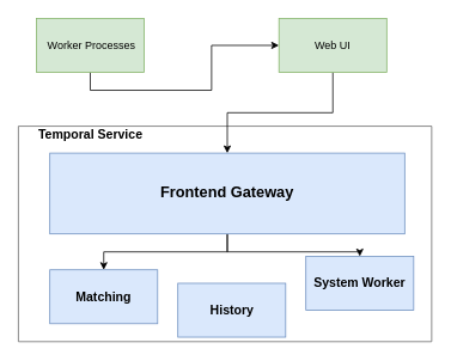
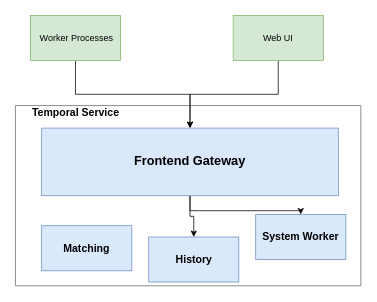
- <mxCell id="2" style="edgeStyle=orthogonalEdgeStyle;rounded=0;orthogonalLoop=1;jettySize=auto;html=1;exitX=0.5;exitY=1;exitDx=0;exitDy=0;" edge="1" parent="1" source="3" target="13"><mxGeometry relative="1" as="geometry" /></mxCell>
+ <mxCell id="2" style="edgeStyle=orthogonalEdgeStyle;rounded=0;orthogonalLoop=1;jettySize=auto;html=1;exitX=0.5;exitY=1;exitDx=0;exitDy=0;entryX=0.5;entryY=0;entryDx=0;entryDy=0;" edge="1" parent="1" source="3" target="8"><mxGeometry relative="1" as="geometry" /></mxCell>
- <mxCell id="6" style="edgeStyle=orthogonalEdgeStyle;rounded=0;orthogonalLoop=1;jettySize=auto;html=1;exitX=0.5;exitY=1;exitDx=0;exitDy=0;" edge="1" parent="4" source="8" target="10"><mxGeometry relative="1" as="geometry" /></mxCell>
+ <mxCell id="6" style="edgeStyle=orthogonalEdgeStyle;rounded=0;orthogonalLoop=1;jettySize=auto;html=1;exitX=0.5;exitY=1;exitDx=0;exitDy=0;" edge="1" parent="4" source="8" target="9"><mxGeometry relative="1" as="geometry" /></mxCell>
